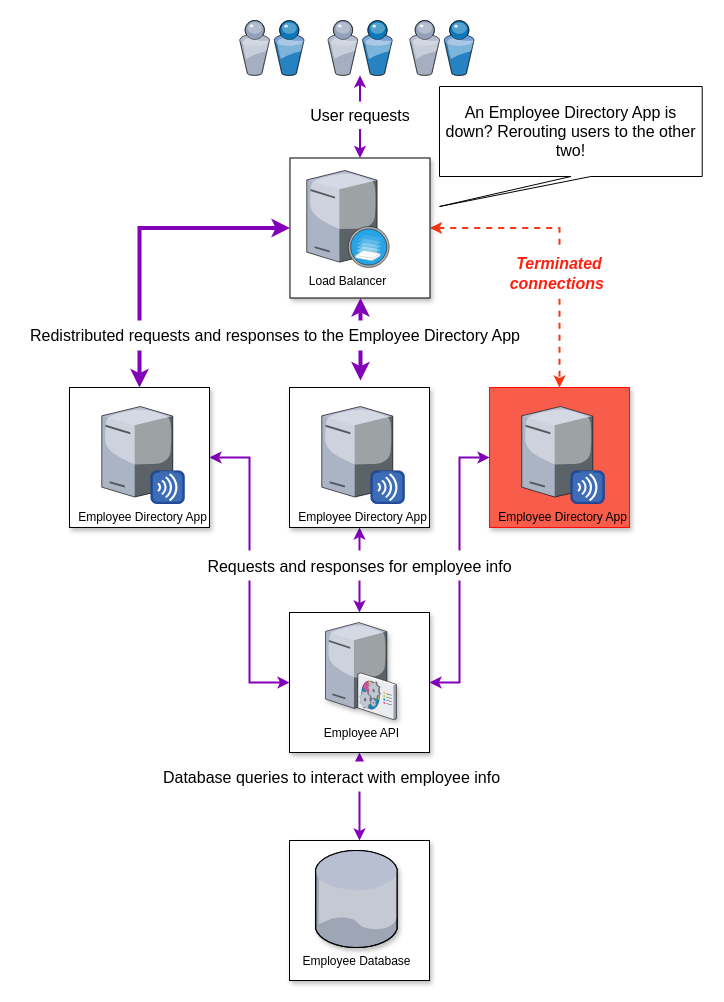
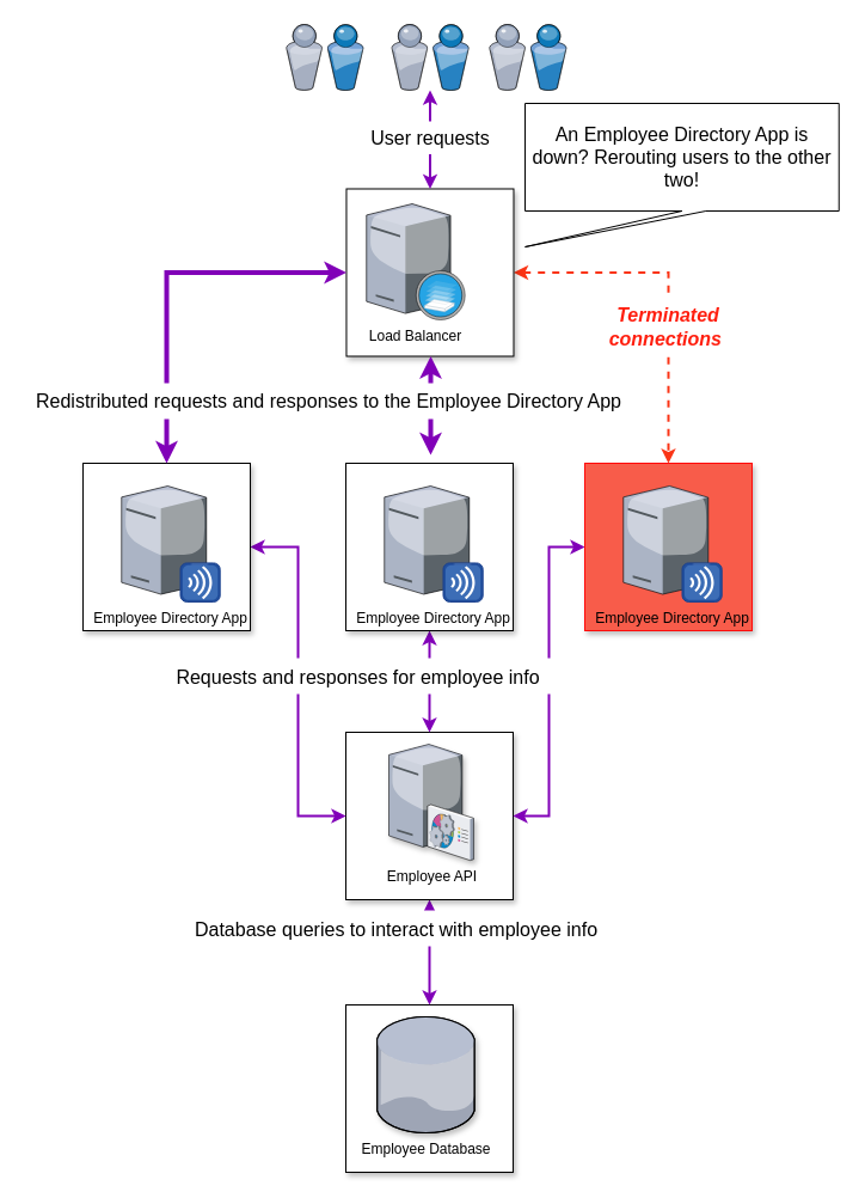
- <mxCell id="28" value="Requests and responses for employee info" style="text;html=1;align=center;fontSize=16;fillColor=#ffffff;" vertex="1" parent="1"><mxGeometry x="99" y="550" width="520" height="30" as="geometry" /></mxCell>
+ <mxCell id="28" value="Requests and responses for employee info" style="text;html=1;align=center;fontSize=16;fillColor=#ffffff;" vertex="1" parent="1"><mxGeometry x="99" y="550" width="400" height="30" as="geometry" /></mxCell>
